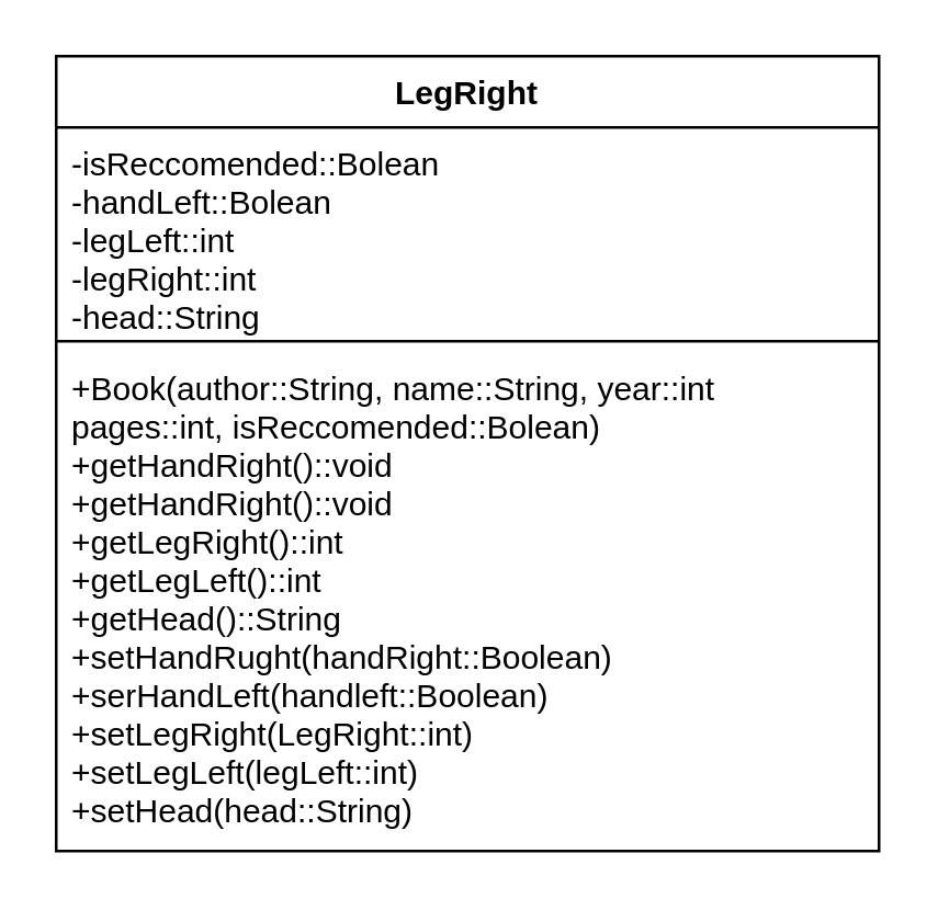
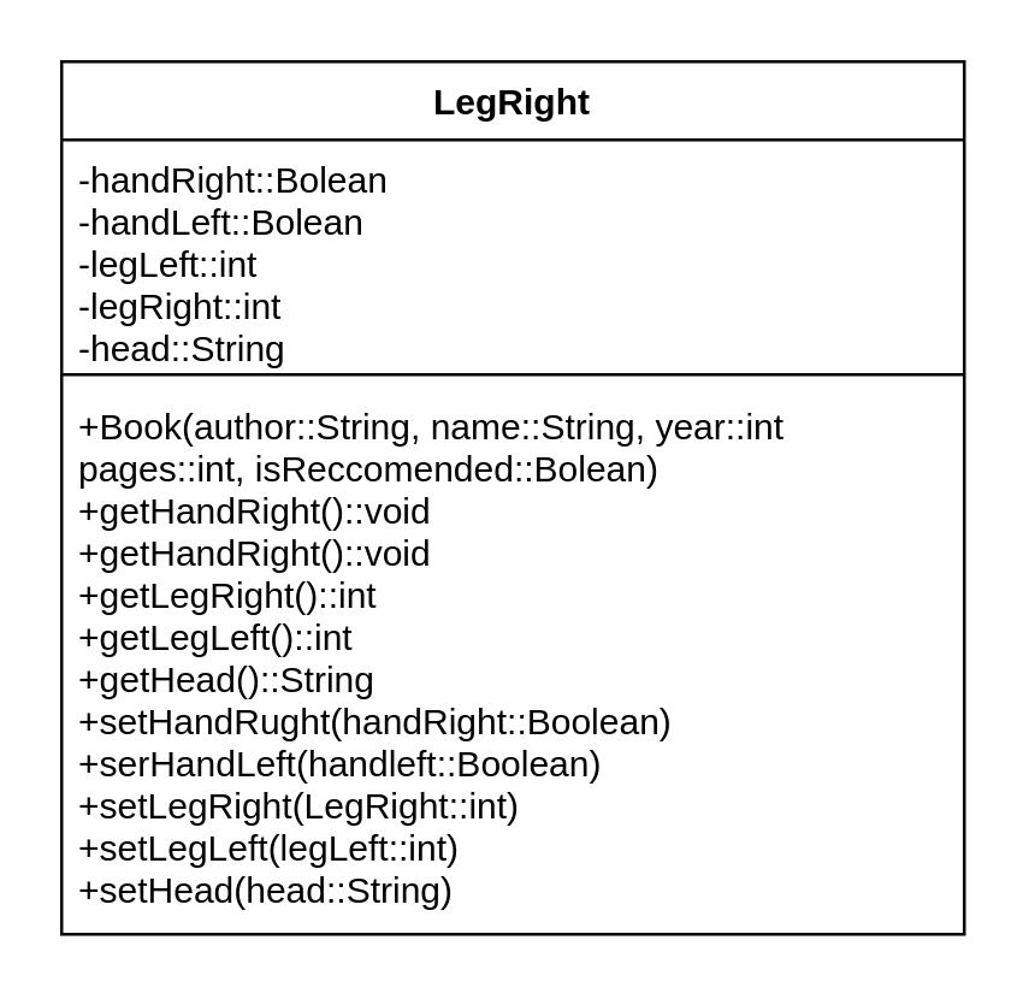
- <mxCell id="3" value="-isReccomended::Bolean&#10;-handLeft::Bolean&#10;-legLeft::int&#10;-legRight::int&#10;-head::String" style="text;strokeColor=none;fillColor=none;align=left;verticalAlign=top;spacingLeft=4;spacingRight=4;overflow=hidden;rotatable=0;points=[[0,0.5],[1,0.5]];portConstraint=eastwest;" vertex="1" parent="2"><mxGeometry y="26" width="300" height="74" as="geometry" /></mxCell>
+ <mxCell id="3" value="-handRight::Bolean&#10;-handLeft::Bolean&#10;-legLeft::int&#10;-legRight::int&#10;-head::String" style="text;strokeColor=none;fillColor=none;align=left;verticalAlign=top;spacingLeft=4;spacingRight=4;overflow=hidden;rotatable=0;points=[[0,0.5],[1,0.5]];portConstraint=eastwest;" vertex="1" parent="2"><mxGeometry y="26" width="300" height="74" as="geometry" /></mxCell>
